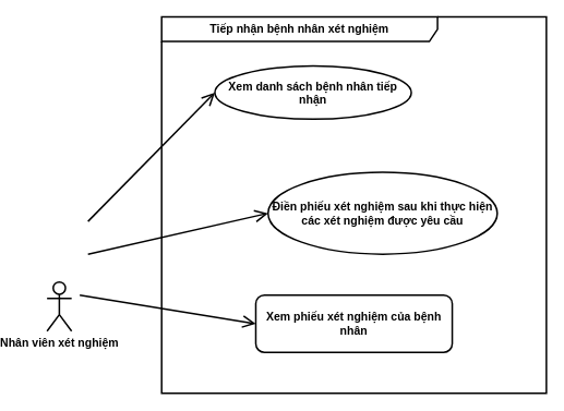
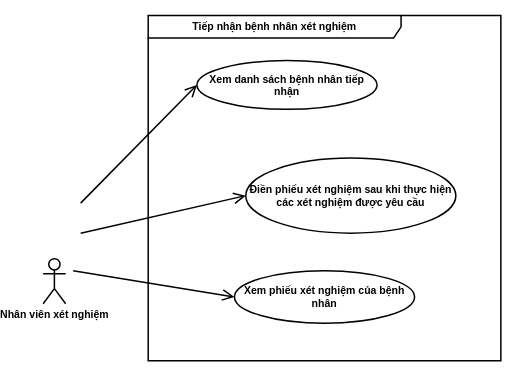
- <mxCell id="5" value="Xem phiếu xét nghiệm của bệnh nhân" style="whiteSpace=wrap;html=1;fontSize=14;fontStyle=1;labelBackgroundColor=none;strokeWidth=2;rounded=1;" parent="1" vertex="1"><mxGeometry x="275" y="360" width="240" height="70" as="geometry" /></mxCell>
+ <mxCell id="5" value="Xem phiếu xét nghiệm của bệnh nhân" style="ellipse;whiteSpace=wrap;html=1;fontSize=14;fontStyle=1;labelBackgroundColor=none;strokeWidth=2;" parent="1" vertex="1"><mxGeometry x="275" y="360" width="240" height="70" as="geometry" /></mxCell>
